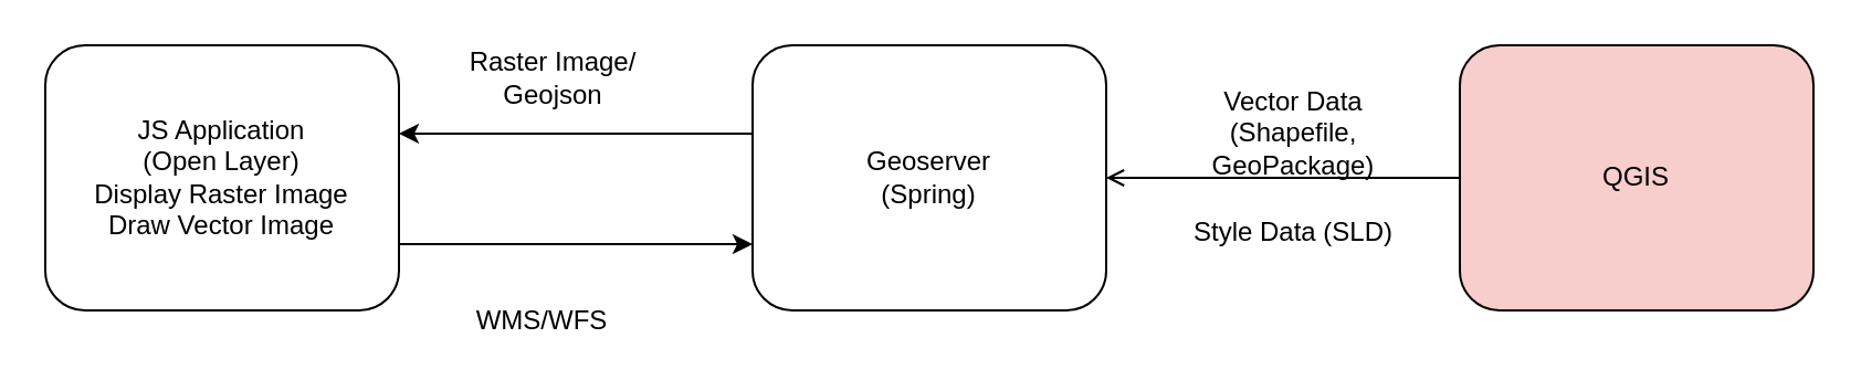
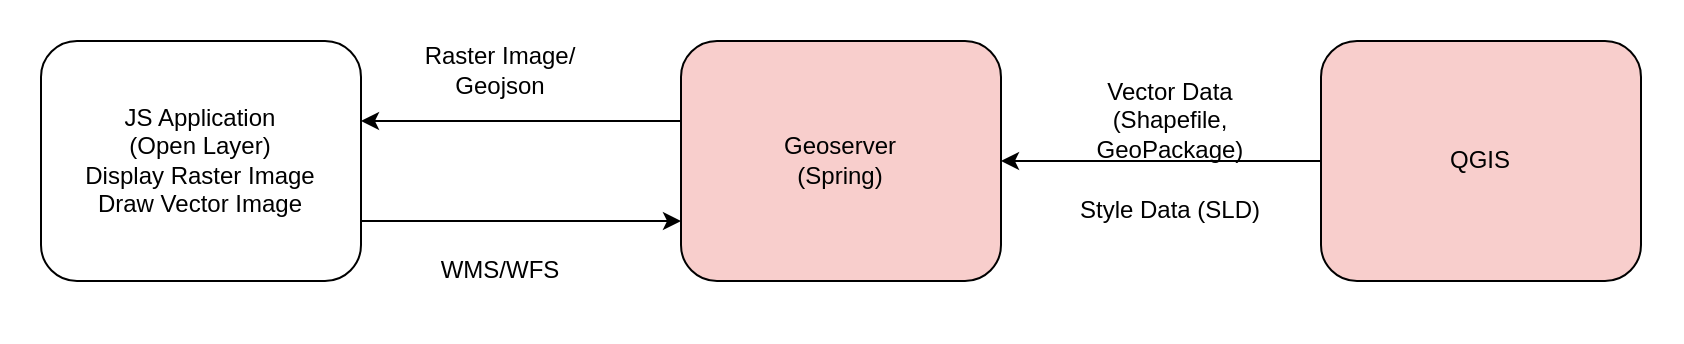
- <mxCell id="3" value="Geoserver&lt;div&gt;(Spring)&lt;/div&gt;" style="rounded=1;whiteSpace=wrap;html=1;" vertex="1" parent="1"><mxGeometry x="340" y="20" width="160" height="120" as="geometry" /></mxCell>
+ <mxCell id="3" value="Geoserver&lt;div&gt;(Spring)&lt;/div&gt;" style="rounded=1;whiteSpace=wrap;html=1;fillColor=#f8cecc;" vertex="1" parent="1"><mxGeometry x="340" y="20" width="160" height="120" as="geometry" /></mxCell>
- <mxCell id="6" value="" style="endArrow=open;html=1;rounded=0;entryX=1;entryY=0.5;entryDx=0;entryDy=0;exitX=0;exitY=0.5;exitDx=0;exitDy=0;exitPerimeter=0;" edge="1" parent="1" source="2" target="3"><mxGeometry width="50" height="50" relative="1" as="geometry"><mxPoint x="497" y="171" as="sourcePoint" /><mxPoint x="660" y="170" as="targetPoint" /></mxGeometry></mxCell>
+ <mxCell id="6" value="" style="endArrow=classic;html=1;rounded=0;entryX=1;entryY=0.5;entryDx=0;entryDy=0;exitX=0;exitY=0.5;exitDx=0;exitDy=0;exitPerimeter=0;" edge="1" parent="1" source="2" target="3"><mxGeometry width="50" height="50" relative="1" as="geometry"><mxPoint x="497" y="171" as="sourcePoint" /><mxPoint x="660" y="170" as="targetPoint" /></mxGeometry></mxCell>
- <mxCell id="10" value="WMS/WFS" style="text;html=1;align=center;verticalAlign=middle;whiteSpace=wrap;rounded=0;" vertex="1" parent="1"><mxGeometry x="215" y="130" width="60" height="30" as="geometry" /></mxCell>
+ <mxCell id="10" value="WMS/WFS" style="text;html=1;align=center;verticalAlign=middle;whiteSpace=wrap;rounded=0;" vertex="1" parent="1"><mxGeometry x="220" y="120" width="60" height="30" as="geometry" /></mxCell>
